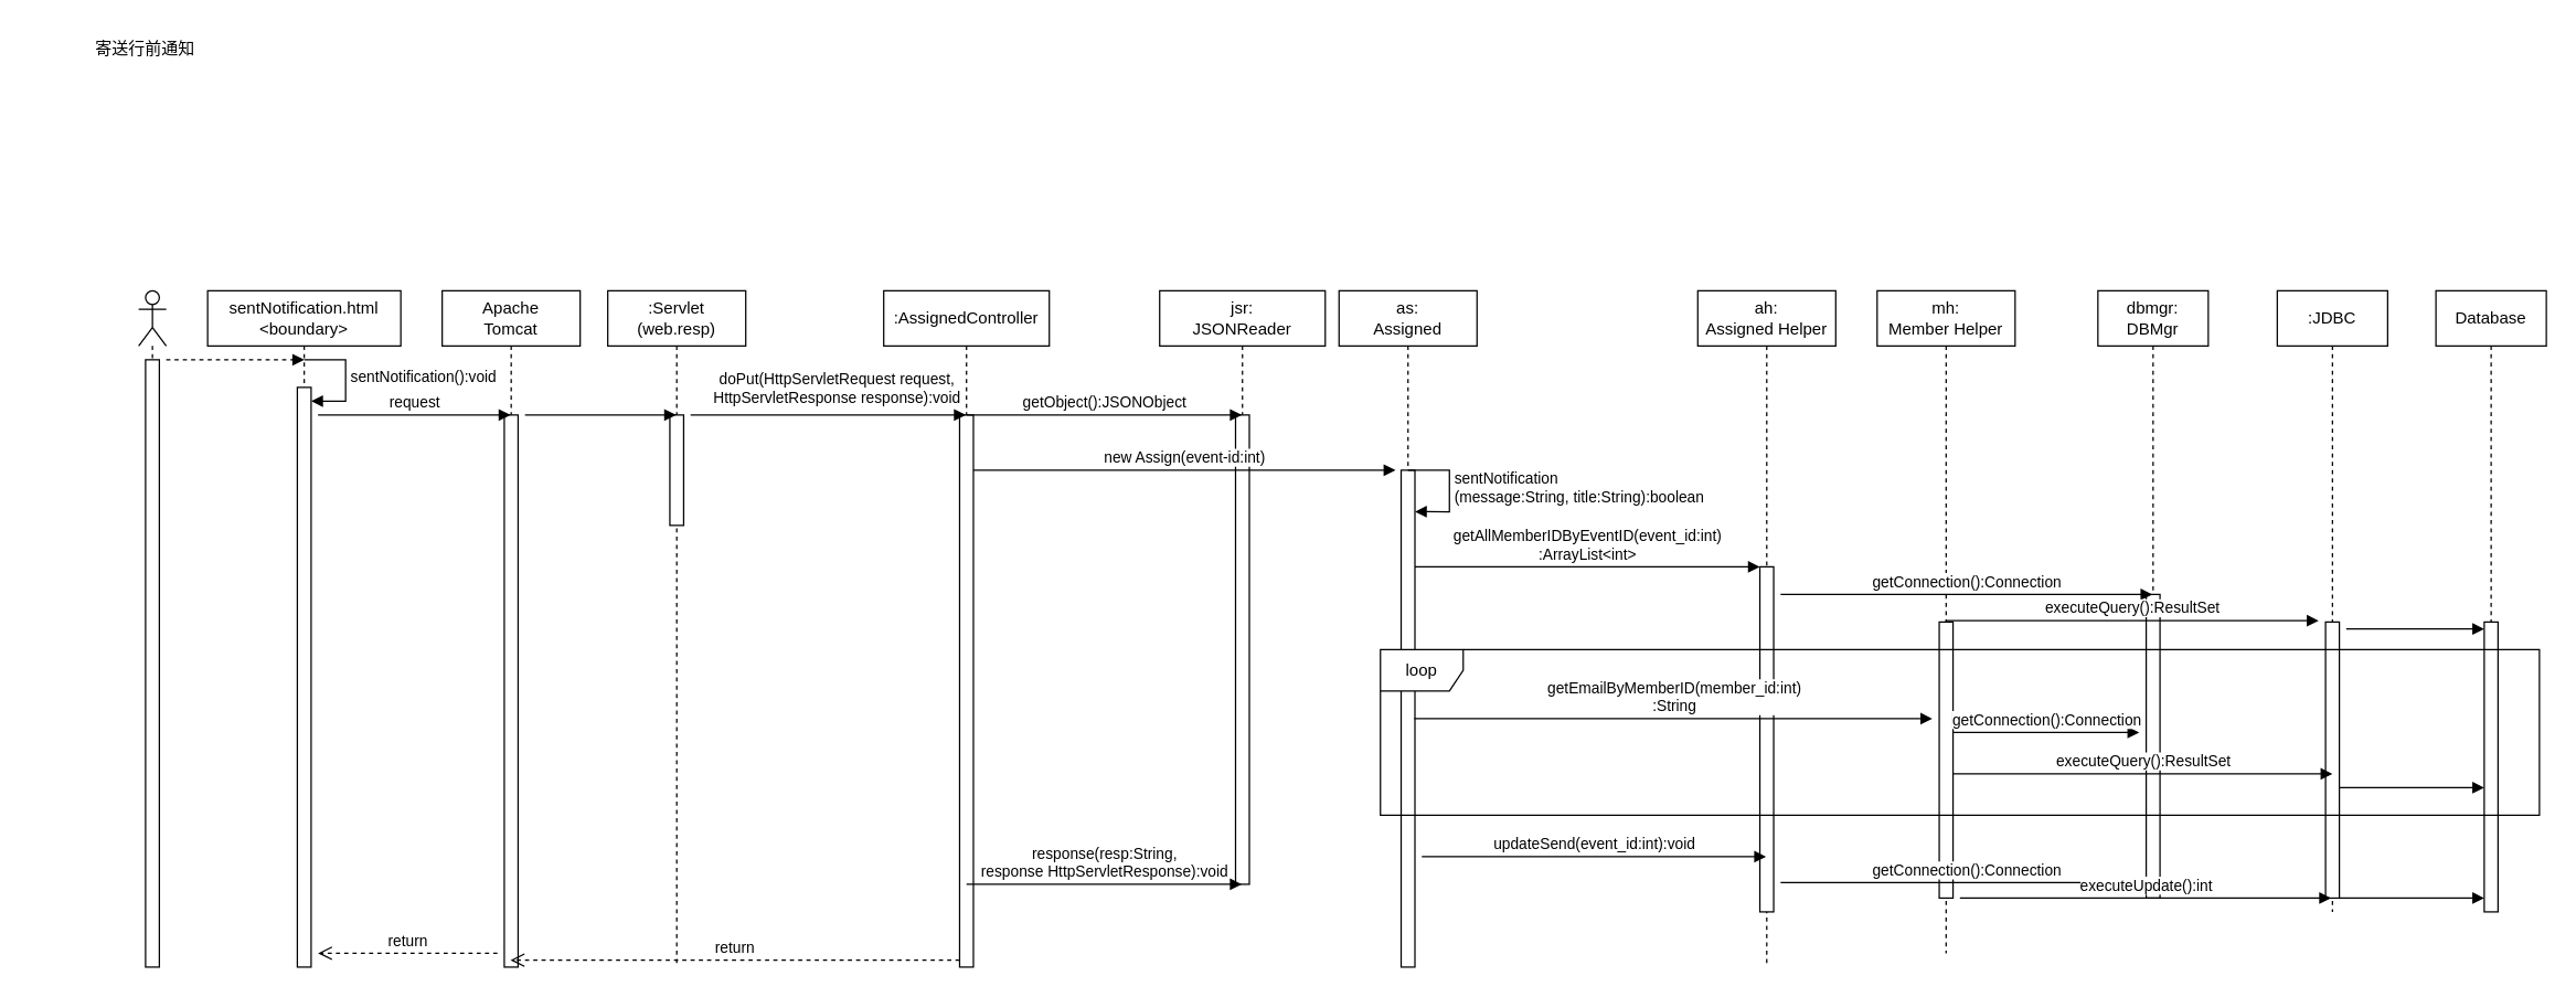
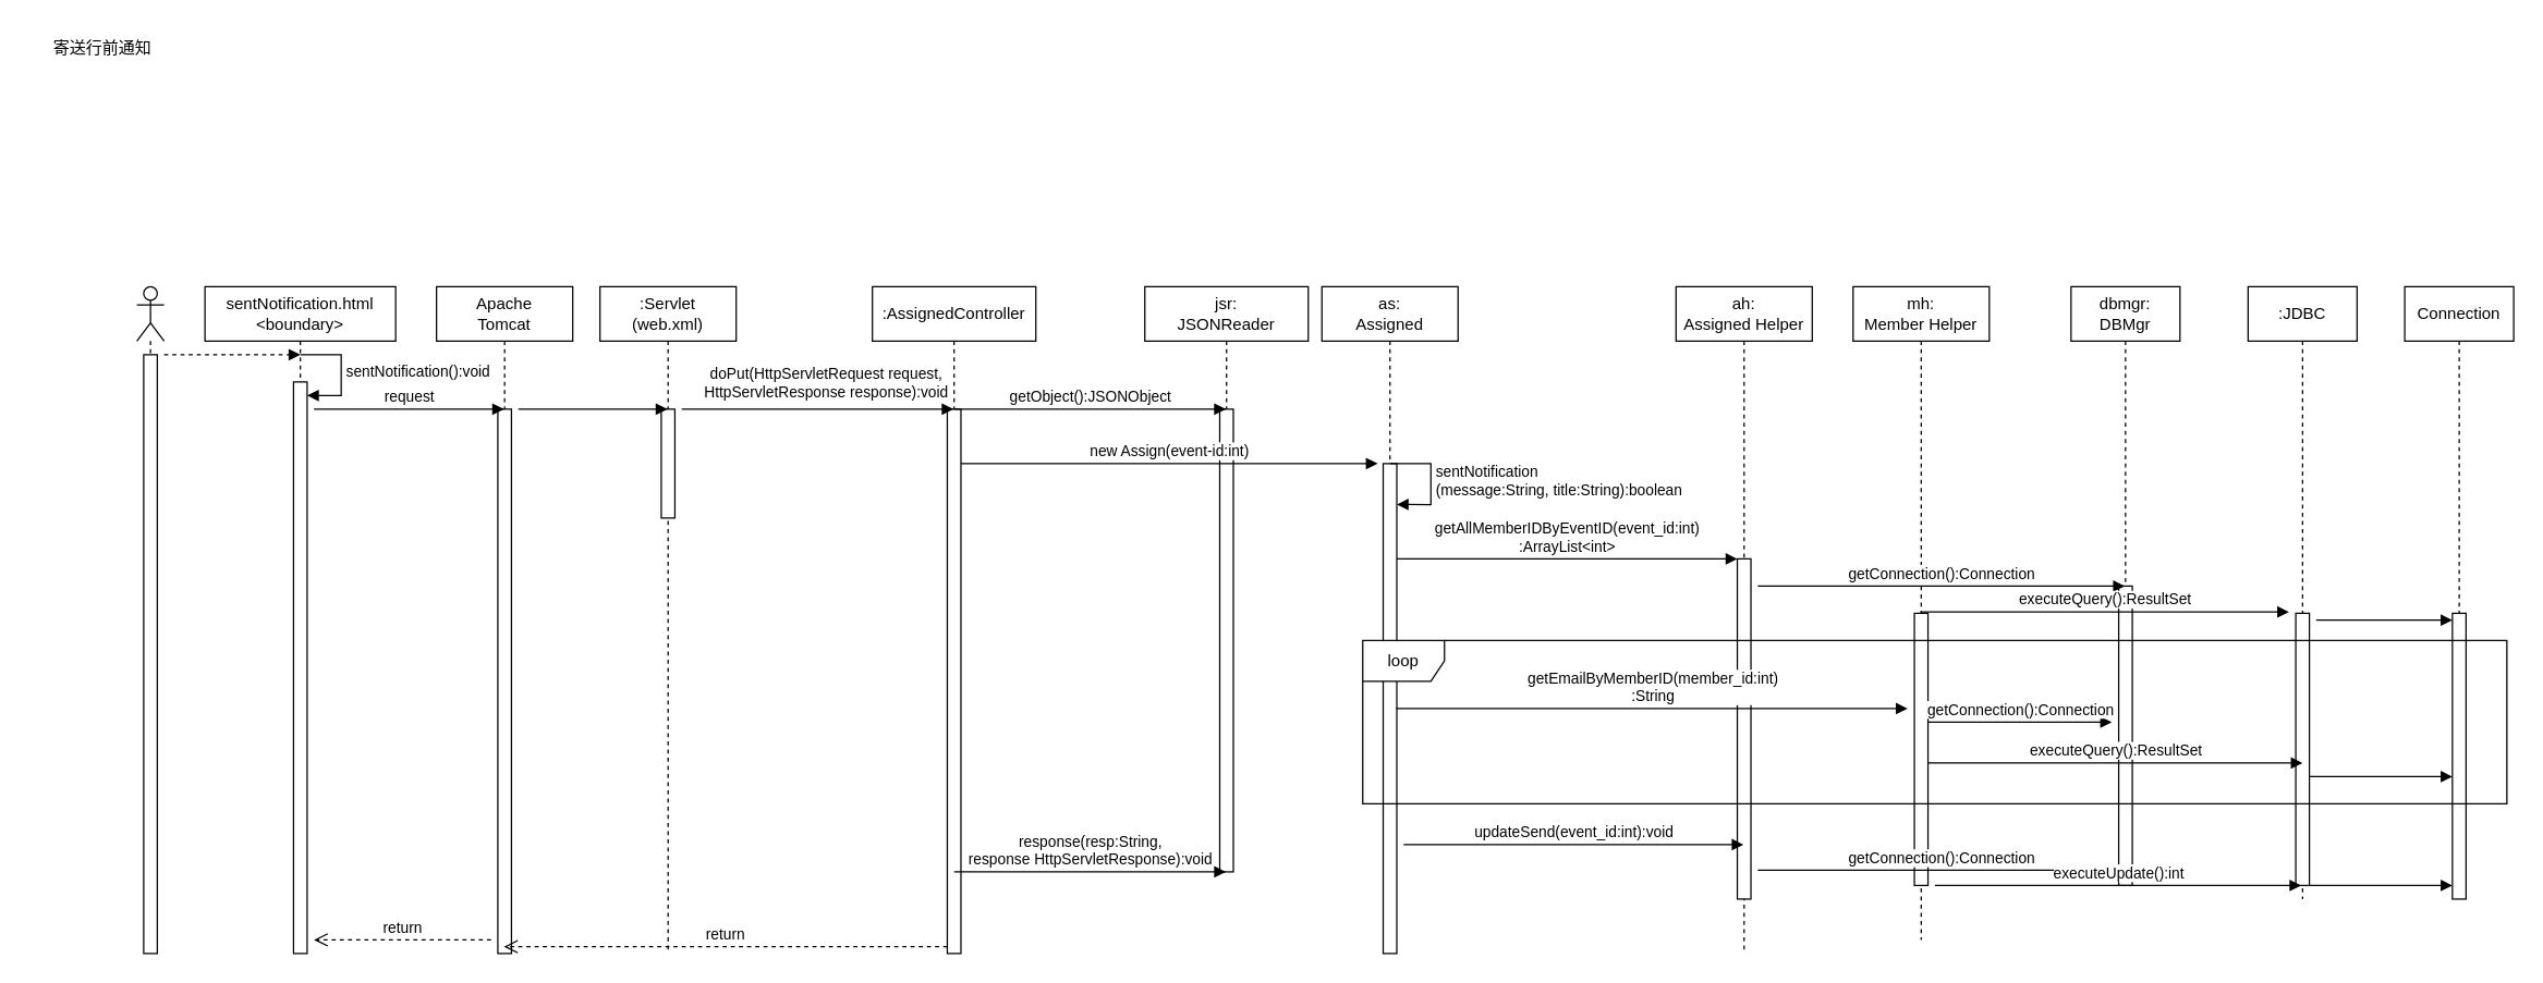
- <mxCell id="2" value="寄送行前通知" style="text;strokeColor=none;align=center;fillColor=none;html=1;verticalAlign=middle;whiteSpace=wrap;rounded=0;" vertex="1" parent="1"><mxGeometry x="50" y="20" width="110" height="30" as="geometry" /></mxCell>
+ <mxCell id="2" value="寄送行前通知" style="text;strokeColor=none;align=center;fillColor=none;html=1;verticalAlign=middle;whiteSpace=wrap;rounded=0;" vertex="1" parent="1"><mxGeometry x="20" y="20" width="110" height="30" as="geometry" /></mxCell>
- <mxCell id="10" value=":Servlet&lt;br&gt;(web.resp)" style="shape=umlLifeline;perimeter=lifelinePerimeter;whiteSpace=wrap;html=1;container=1;dropTarget=0;collapsible=0;recursiveResize=0;outlineConnect=0;portConstraint=eastwest;newEdgeStyle={&quot;curved&quot;:0,&quot;rounded&quot;:0};" vertex="1" parent="1"><mxGeometry x="440" y="210" width="100" height="490" as="geometry" /></mxCell>
+ <mxCell id="10" value=":Servlet&lt;br&gt;(web.xml)" style="shape=umlLifeline;perimeter=lifelinePerimeter;whiteSpace=wrap;html=1;container=1;dropTarget=0;collapsible=0;recursiveResize=0;outlineConnect=0;portConstraint=eastwest;newEdgeStyle={&quot;curved&quot;:0,&quot;rounded&quot;:0};" vertex="1" parent="1"><mxGeometry x="440" y="210" width="100" height="490" as="geometry" /></mxCell>
- <mxCell id="26" value="Database" style="shape=umlLifeline;perimeter=lifelinePerimeter;whiteSpace=wrap;html=1;container=1;dropTarget=0;collapsible=0;recursiveResize=0;outlineConnect=0;portConstraint=eastwest;newEdgeStyle={&quot;curved&quot;:0,&quot;rounded&quot;:0};" vertex="1" parent="1"><mxGeometry x="1765" y="210" width="80" height="300" as="geometry" /></mxCell>
+ <mxCell id="26" value="Connection" style="shape=umlLifeline;perimeter=lifelinePerimeter;whiteSpace=wrap;html=1;container=1;dropTarget=0;collapsible=0;recursiveResize=0;outlineConnect=0;portConstraint=eastwest;newEdgeStyle={&quot;curved&quot;:0,&quot;rounded&quot;:0};" vertex="1" parent="1"><mxGeometry x="1765" y="210" width="80" height="300" as="geometry" /></mxCell>
